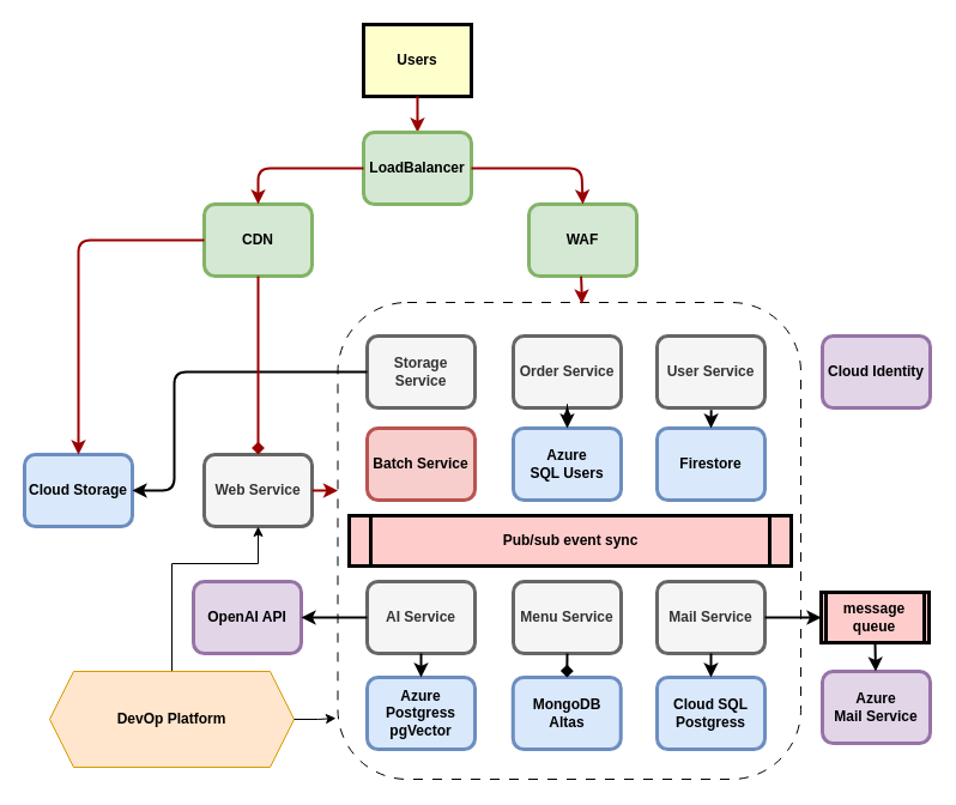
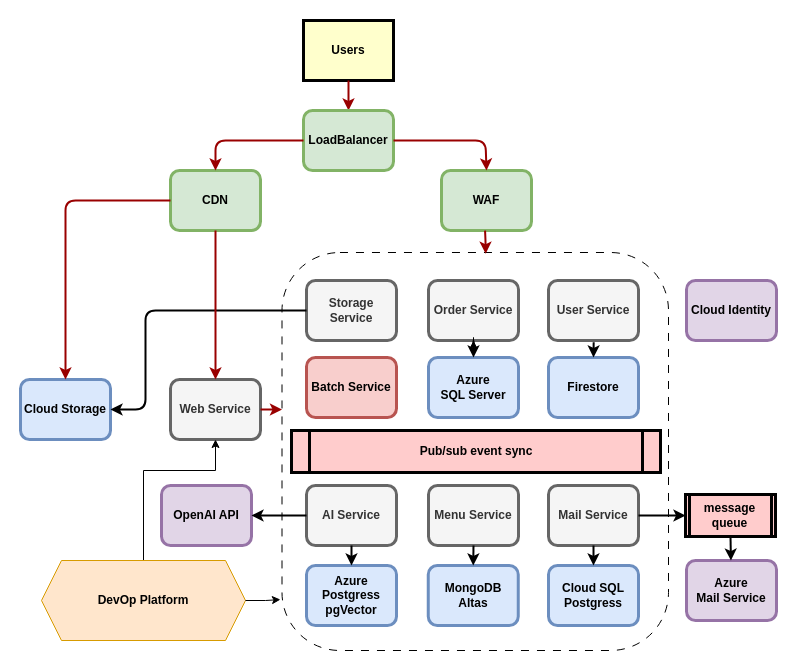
- <mxCell id="21" value="" style="edgeStyle=none;noEdgeStyle=1;strokeColor=#990000;strokeWidth=2;exitX=0.5;exitY=1;exitDx=0;exitDy=0;endArrow=diamond;" edge="1" parent="2" source="7" target="19"><mxGeometry width="100" height="100" relative="1" as="geometry"><mxPoint x="125.0" as="sourcePoint" /><mxPoint x="261.567" y="539" as="targetPoint" /></mxGeometry></mxCell>
+ <mxCell id="21" value="" style="edgeStyle=none;noEdgeStyle=1;strokeColor=#990000;strokeWidth=2;exitX=0.5;exitY=1;exitDx=0;exitDy=0;" edge="1" parent="2" source="7" target="19"><mxGeometry width="100" height="100" relative="1" as="geometry"><mxPoint x="125.0" as="sourcePoint" /><mxPoint x="261.567" y="539" as="targetPoint" /></mxGeometry></mxCell>
- <mxCell id="23" value="Azure&#10;SQL Users" style="whiteSpace=wrap;align=center;verticalAlign=middle;fontStyle=1;strokeWidth=3;fillColor=#dae8fc;strokeColor=#6c8ebf;rounded=1;" vertex="1" parent="2"><mxGeometry x="408" y="337" width="90" height="60" as="geometry" /></mxCell>
+ <mxCell id="23" value="Azure&#10;SQL Server" style="whiteSpace=wrap;align=center;verticalAlign=middle;fontStyle=1;strokeWidth=3;fillColor=#dae8fc;strokeColor=#6c8ebf;rounded=1;" vertex="1" parent="2"><mxGeometry x="408" y="337" width="90" height="60" as="geometry" /></mxCell>
- <mxCell id="37" value="" style="edgeStyle=none;noEdgeStyle=1;strokeColor=#000000;strokeWidth=2;exitX=0.5;exitY=1;exitDx=0;exitDy=0;entryX=0.5;entryY=0;entryDx=0;entryDy=0;endArrow=diamond;" edge="1" parent="2" source="16" target="27"><mxGeometry width="100" height="100" relative="1" as="geometry"><mxPoint x="341.0" y="535" as="sourcePoint" /><mxPoint x="341.0" y="555" as="targetPoint" /><Array as="points" /></mxGeometry></mxCell>
+ <mxCell id="37" value="" style="edgeStyle=none;noEdgeStyle=1;strokeColor=#000000;strokeWidth=2;exitX=0.5;exitY=1;exitDx=0;exitDy=0;entryX=0.5;entryY=0;entryDx=0;entryDy=0;" edge="1" parent="2" source="16" target="27"><mxGeometry width="100" height="100" relative="1" as="geometry"><mxPoint x="341.0" y="535" as="sourcePoint" /><mxPoint x="341.0" y="555" as="targetPoint" /><Array as="points" /></mxGeometry></mxCell>
